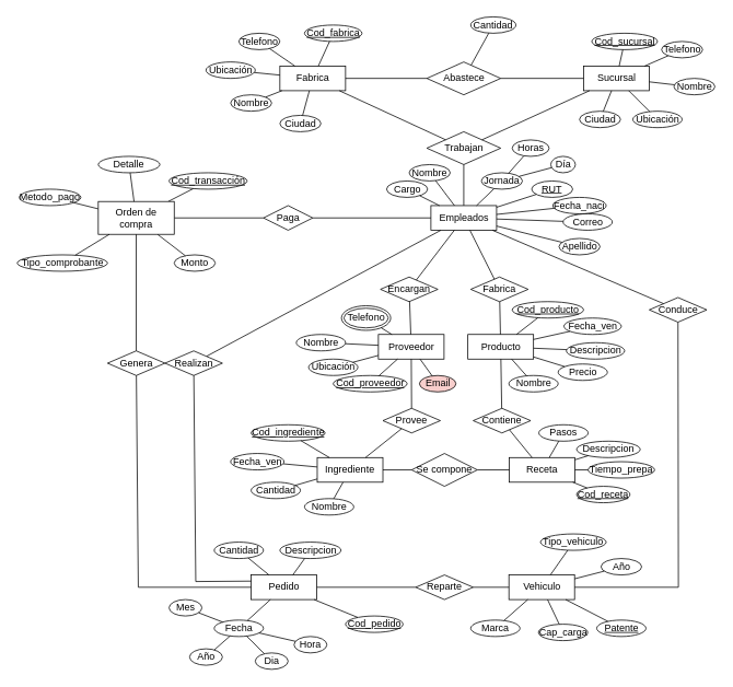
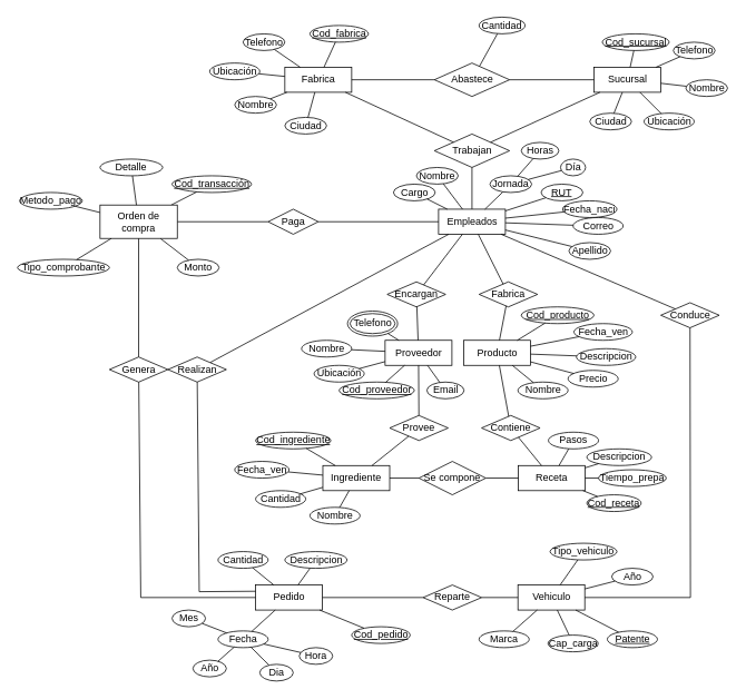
- <mxCell id="65" value="&lt;font style=&quot;vertical-align: inherit;&quot;&gt;&lt;font style=&quot;vertical-align: inherit;&quot;&gt;&lt;font style=&quot;vertical-align: inherit;&quot;&gt;&lt;font style=&quot;vertical-align: inherit;&quot;&gt;&lt;font style=&quot;vertical-align: inherit;&quot;&gt;&lt;font style=&quot;vertical-align: inherit;&quot;&gt;&lt;font style=&quot;vertical-align: inherit;&quot;&gt;&lt;font style=&quot;vertical-align: inherit;&quot;&gt;Producto&lt;/font&gt;&lt;/font&gt;&lt;/font&gt;&lt;/font&gt;&lt;/font&gt;&lt;/font&gt;&lt;/font&gt;&lt;/font&gt;" style="whiteSpace=wrap;html=1;align=center;" parent="1" vertex="1"><mxGeometry x="569.5" y="407" width="80" height="30" as="geometry" /></mxCell>
+ <mxCell id="65" value="&lt;font style=&quot;vertical-align: inherit;&quot;&gt;&lt;font style=&quot;vertical-align: inherit;&quot;&gt;&lt;font style=&quot;vertical-align: inherit;&quot;&gt;&lt;font style=&quot;vertical-align: inherit;&quot;&gt;&lt;font style=&quot;vertical-align: inherit;&quot;&gt;&lt;font style=&quot;vertical-align: inherit;&quot;&gt;&lt;font style=&quot;vertical-align: inherit;&quot;&gt;&lt;font style=&quot;vertical-align: inherit;&quot;&gt;Producto&lt;/font&gt;&lt;/font&gt;&lt;/font&gt;&lt;/font&gt;&lt;/font&gt;&lt;/font&gt;&lt;/font&gt;&lt;/font&gt;" style="whiteSpace=wrap;html=1;align=center;" parent="1" vertex="1"><mxGeometry x="554.5" y="407" width="80" height="30" as="geometry" /></mxCell>
- <mxCell id="105" value="Email" style="ellipse;whiteSpace=wrap;html=1;align=center;fillColor=#f8cecc;" parent="1" vertex="1"><mxGeometry x="510.5" y="457" width="44.5" height="20" as="geometry" /></mxCell>
+ <mxCell id="105" value="Email" style="ellipse;whiteSpace=wrap;html=1;align=center;" parent="1" vertex="1"><mxGeometry x="510.5" y="457" width="44.5" height="20" as="geometry" /></mxCell>
